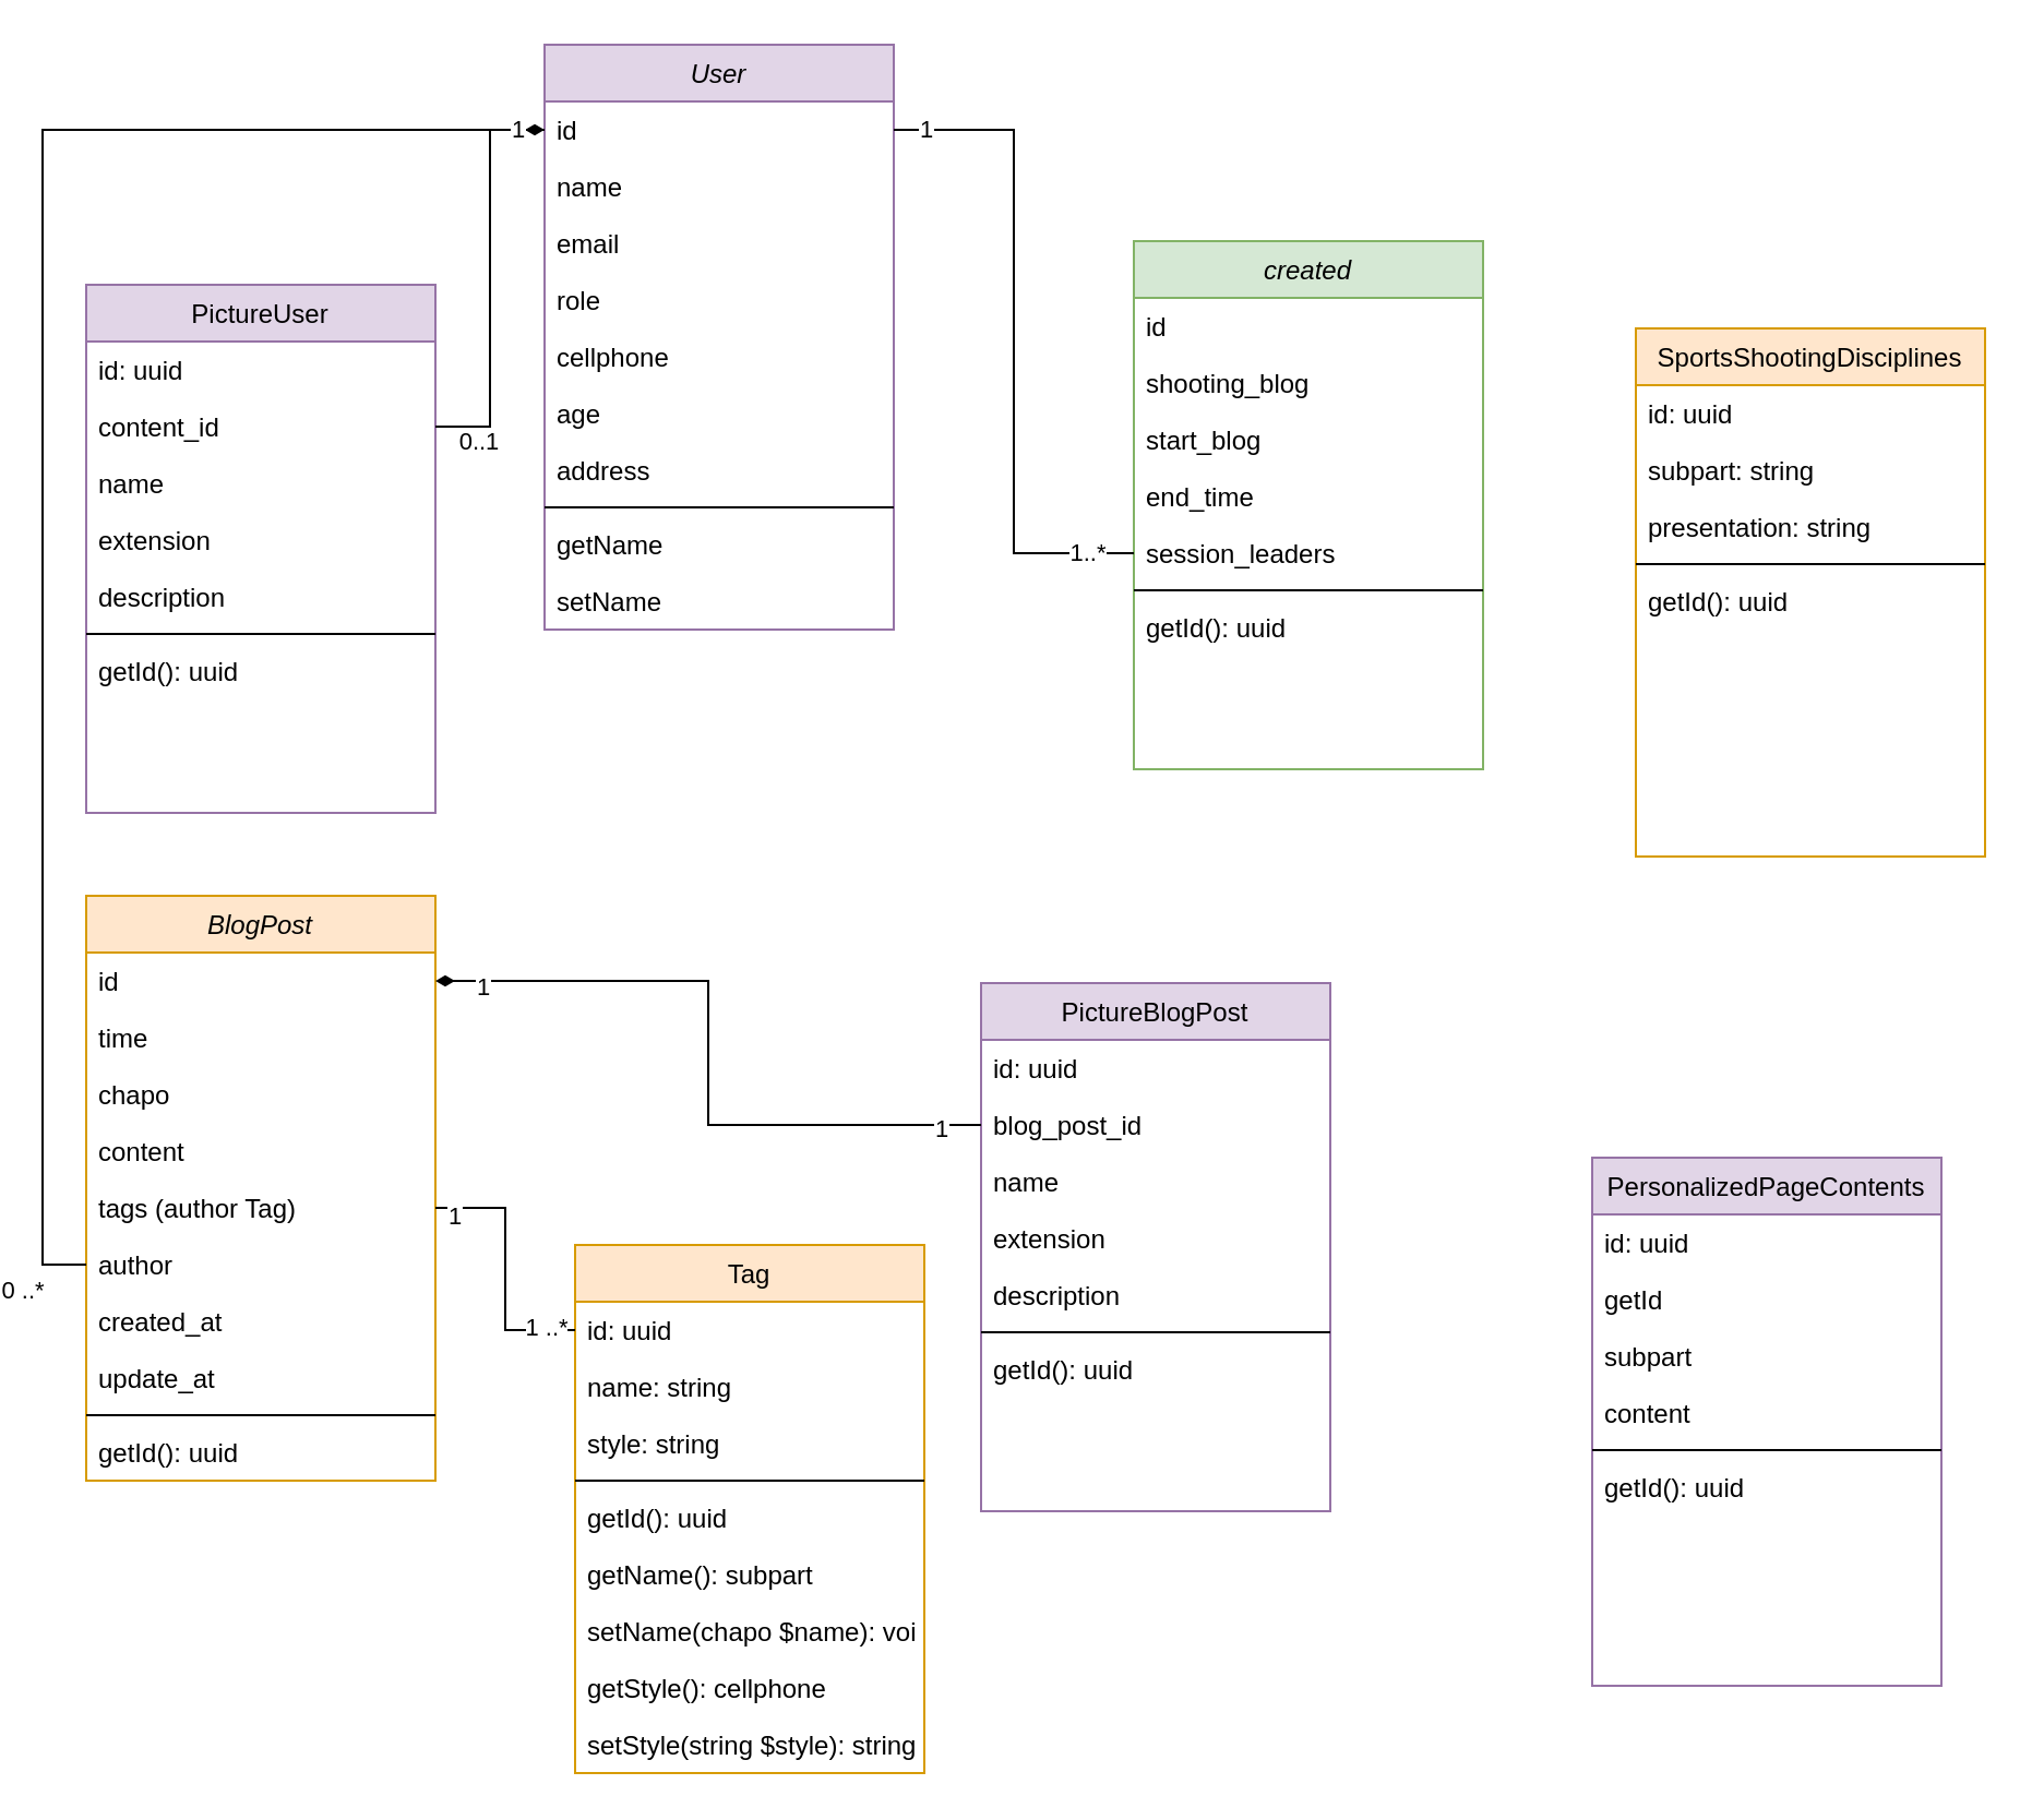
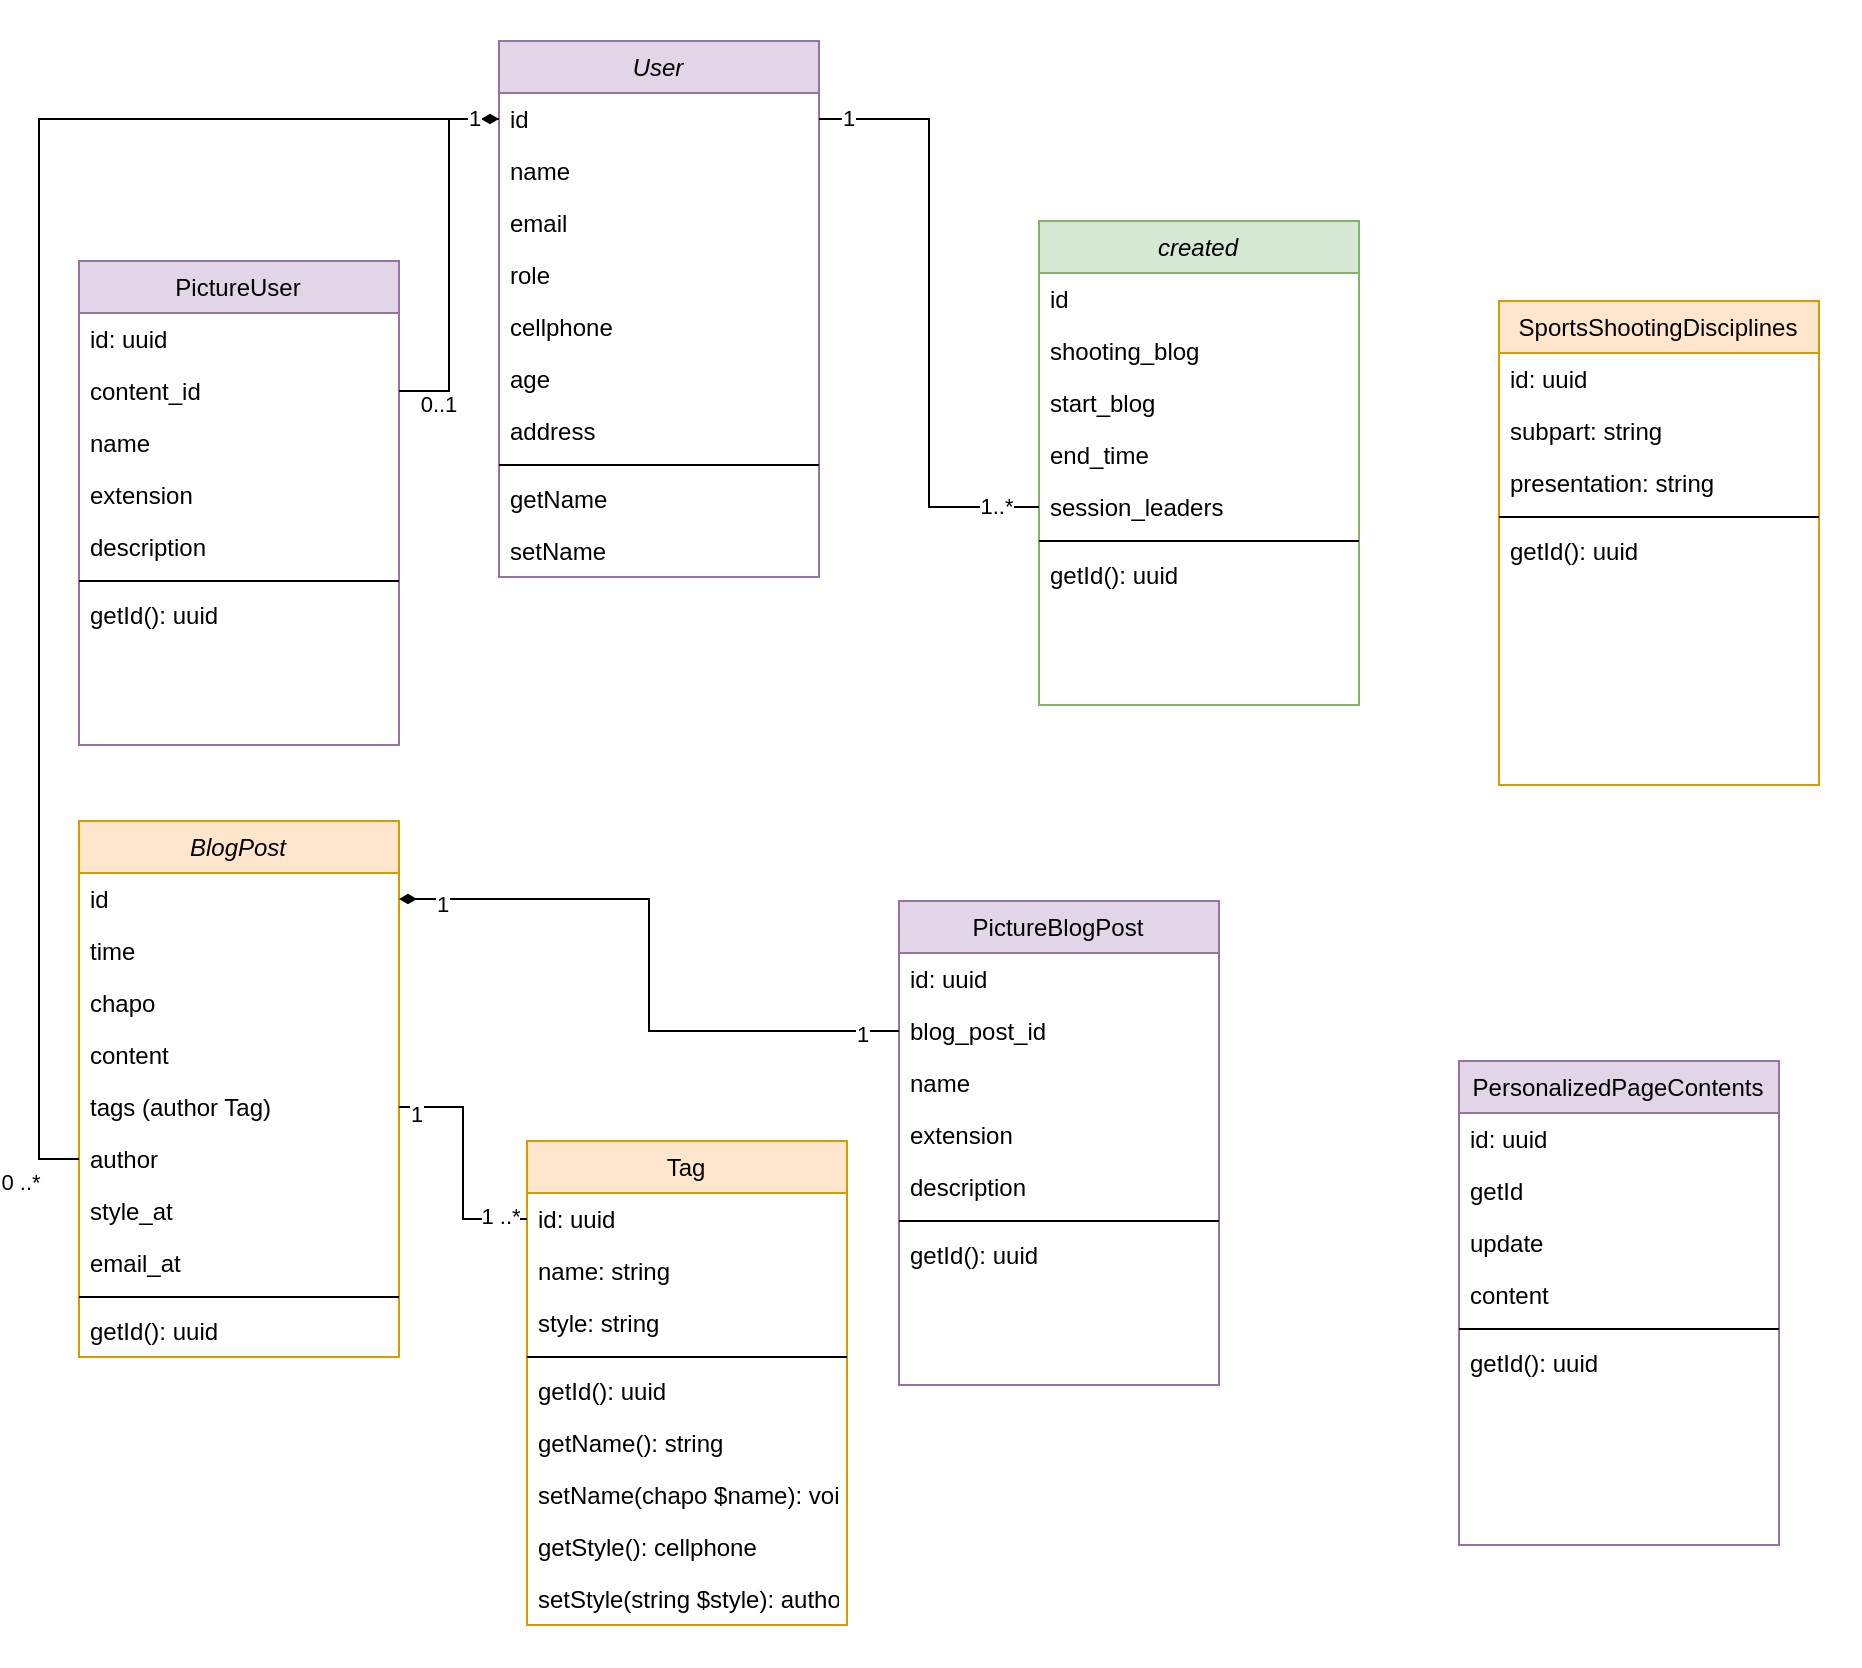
- <mxCell id="30" value="created_at" style="text;align=left;verticalAlign=top;spacingLeft=4;spacingRight=4;overflow=hidden;rotatable=0;points=[[0,0.5],[1,0.5]];portConstraint=eastwest;rounded=0;shadow=0;html=0;" parent="23" vertex="1"><mxGeometry y="182" width="160" height="26" as="geometry" /></mxCell>
+ <mxCell id="30" value="style_at" style="text;align=left;verticalAlign=top;spacingLeft=4;spacingRight=4;overflow=hidden;rotatable=0;points=[[0,0.5],[1,0.5]];portConstraint=eastwest;rounded=0;shadow=0;html=0;" parent="23" vertex="1"><mxGeometry y="182" width="160" height="26" as="geometry" /></mxCell>
- <mxCell id="81" value="subpart" style="text;align=left;verticalAlign=top;spacingLeft=4;spacingRight=4;overflow=hidden;rotatable=0;points=[[0,0.5],[1,0.5]];portConstraint=eastwest;rounded=0;shadow=0;html=0;" vertex="1" parent="78"><mxGeometry y="78" width="160" height="26" as="geometry" /></mxCell>
+ <mxCell id="81" value="update" style="text;align=left;verticalAlign=top;spacingLeft=4;spacingRight=4;overflow=hidden;rotatable=0;points=[[0,0.5],[1,0.5]];portConstraint=eastwest;rounded=0;shadow=0;html=0;" vertex="1" parent="78"><mxGeometry y="78" width="160" height="26" as="geometry" /></mxCell>
- <mxCell id="31" value="update_at" style="text;align=left;verticalAlign=top;spacingLeft=4;spacingRight=4;overflow=hidden;rotatable=0;points=[[0,0.5],[1,0.5]];portConstraint=eastwest;rounded=0;shadow=0;html=0;" parent="23" vertex="1"><mxGeometry y="208" width="160" height="26" as="geometry" /></mxCell>
+ <mxCell id="31" value="email_at" style="text;align=left;verticalAlign=top;spacingLeft=4;spacingRight=4;overflow=hidden;rotatable=0;points=[[0,0.5],[1,0.5]];portConstraint=eastwest;rounded=0;shadow=0;html=0;" parent="23" vertex="1"><mxGeometry y="208" width="160" height="26" as="geometry" /></mxCell>
- <mxCell id="19" value="getName(): subpart" style="text;align=left;verticalAlign=top;spacingLeft=4;spacingRight=4;overflow=hidden;rotatable=0;points=[[0,0.5],[1,0.5]];portConstraint=eastwest;" parent="13" vertex="1"><mxGeometry y="138" width="160" height="26" as="geometry" /></mxCell>
+ <mxCell id="19" value="getName(): string" style="text;align=left;verticalAlign=top;spacingLeft=4;spacingRight=4;overflow=hidden;rotatable=0;points=[[0,0.5],[1,0.5]];portConstraint=eastwest;" parent="13" vertex="1"><mxGeometry y="138" width="160" height="26" as="geometry" /></mxCell>
- <mxCell id="22" value="setStyle(string $style): string" style="text;align=left;verticalAlign=top;spacingLeft=4;spacingRight=4;overflow=hidden;rotatable=0;points=[[0,0.5],[1,0.5]];portConstraint=eastwest;" parent="13" vertex="1"><mxGeometry y="216" width="160" height="26" as="geometry" /></mxCell>
+ <mxCell id="22" value="setStyle(string $style): author" style="text;align=left;verticalAlign=top;spacingLeft=4;spacingRight=4;overflow=hidden;rotatable=0;points=[[0,0.5],[1,0.5]];portConstraint=eastwest;" parent="13" vertex="1"><mxGeometry y="216" width="160" height="26" as="geometry" /></mxCell>
